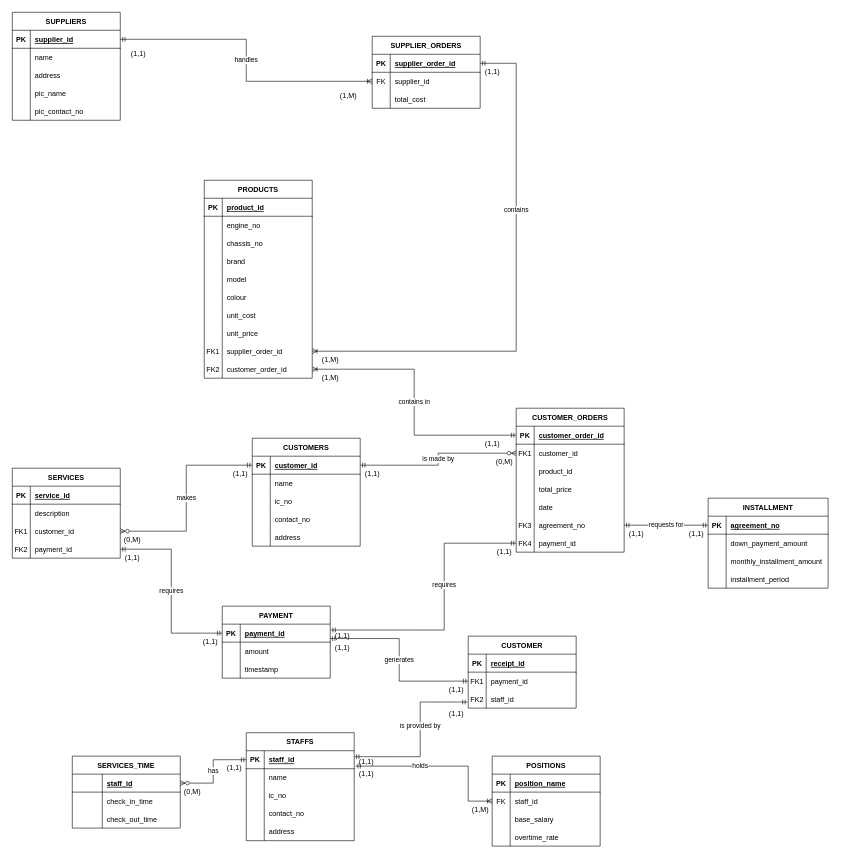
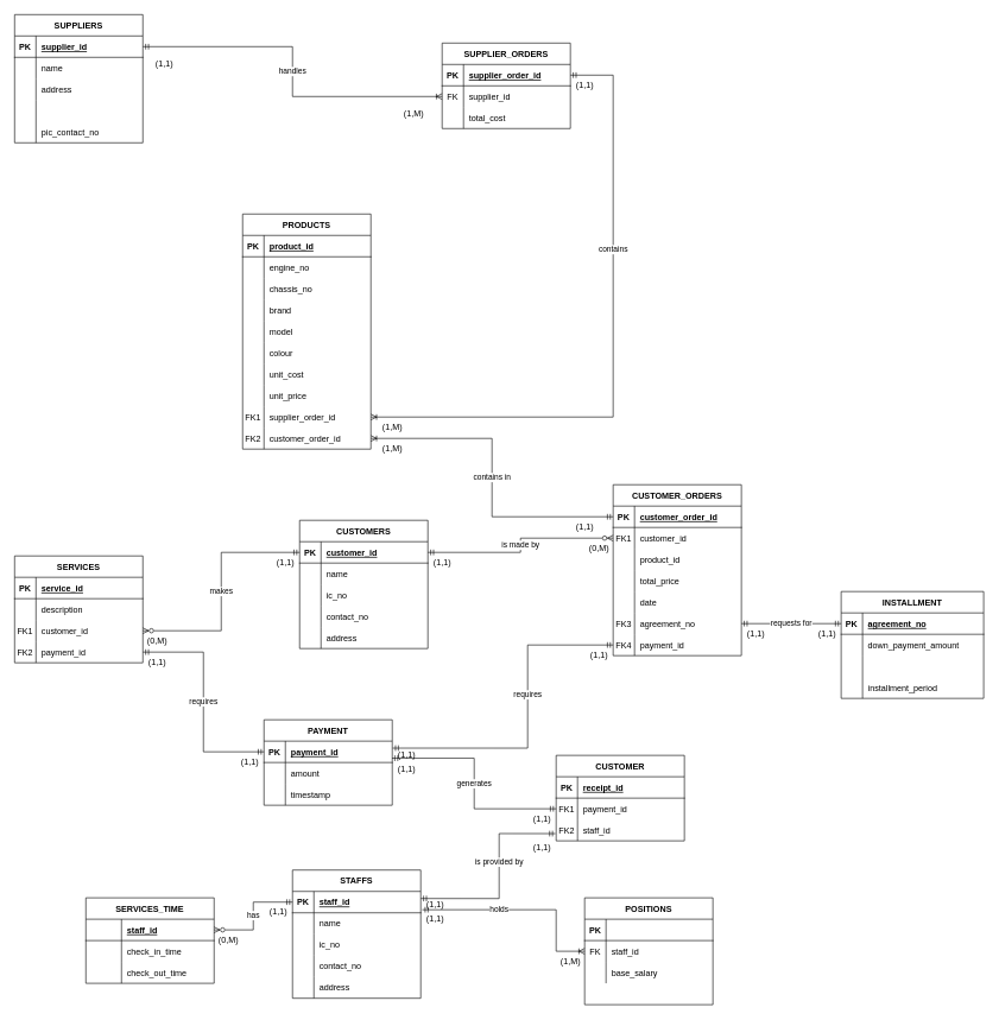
- <mxCell id="14" value="pic_name" style="shape=partialRectangle;connectable=0;fillColor=none;top=0;left=0;bottom=0;right=0;align=left;spacingLeft=6;overflow=hidden;" parent="12" vertex="1"><mxGeometry x="30" width="150" height="30" as="geometry"><mxRectangle width="150" height="30" as="alternateBounds" /></mxGeometry></mxCell>
- <mxCell id="189" value="monthly_installment_amount" style="shape=partialRectangle;connectable=0;fillColor=none;top=0;left=0;bottom=0;right=0;align=left;spacingLeft=6;overflow=hidden;" parent="187" vertex="1"><mxGeometry x="30" width="170" height="30" as="geometry"><mxRectangle width="150" height="30" as="alternateBounds" /></mxGeometry></mxCell>
- <mxCell id="143" value="position_name" style="shape=partialRectangle;connectable=0;fillColor=none;top=0;left=0;bottom=0;right=0;align=left;spacingLeft=6;fontStyle=5;overflow=hidden;" parent="141" vertex="1"><mxGeometry x="30" width="150" height="30" as="geometry"><mxRectangle width="150" height="30" as="alternateBounds" /></mxGeometry></mxCell>
- <mxCell id="152" value="overtime_rate" style="shape=partialRectangle;connectable=0;fillColor=none;top=0;left=0;bottom=0;right=0;align=left;spacingLeft=6;overflow=hidden;" parent="150" vertex="1"><mxGeometry x="30" width="150" height="30" as="geometry"><mxRectangle width="150" height="30" as="alternateBounds" /></mxGeometry></mxCell>
